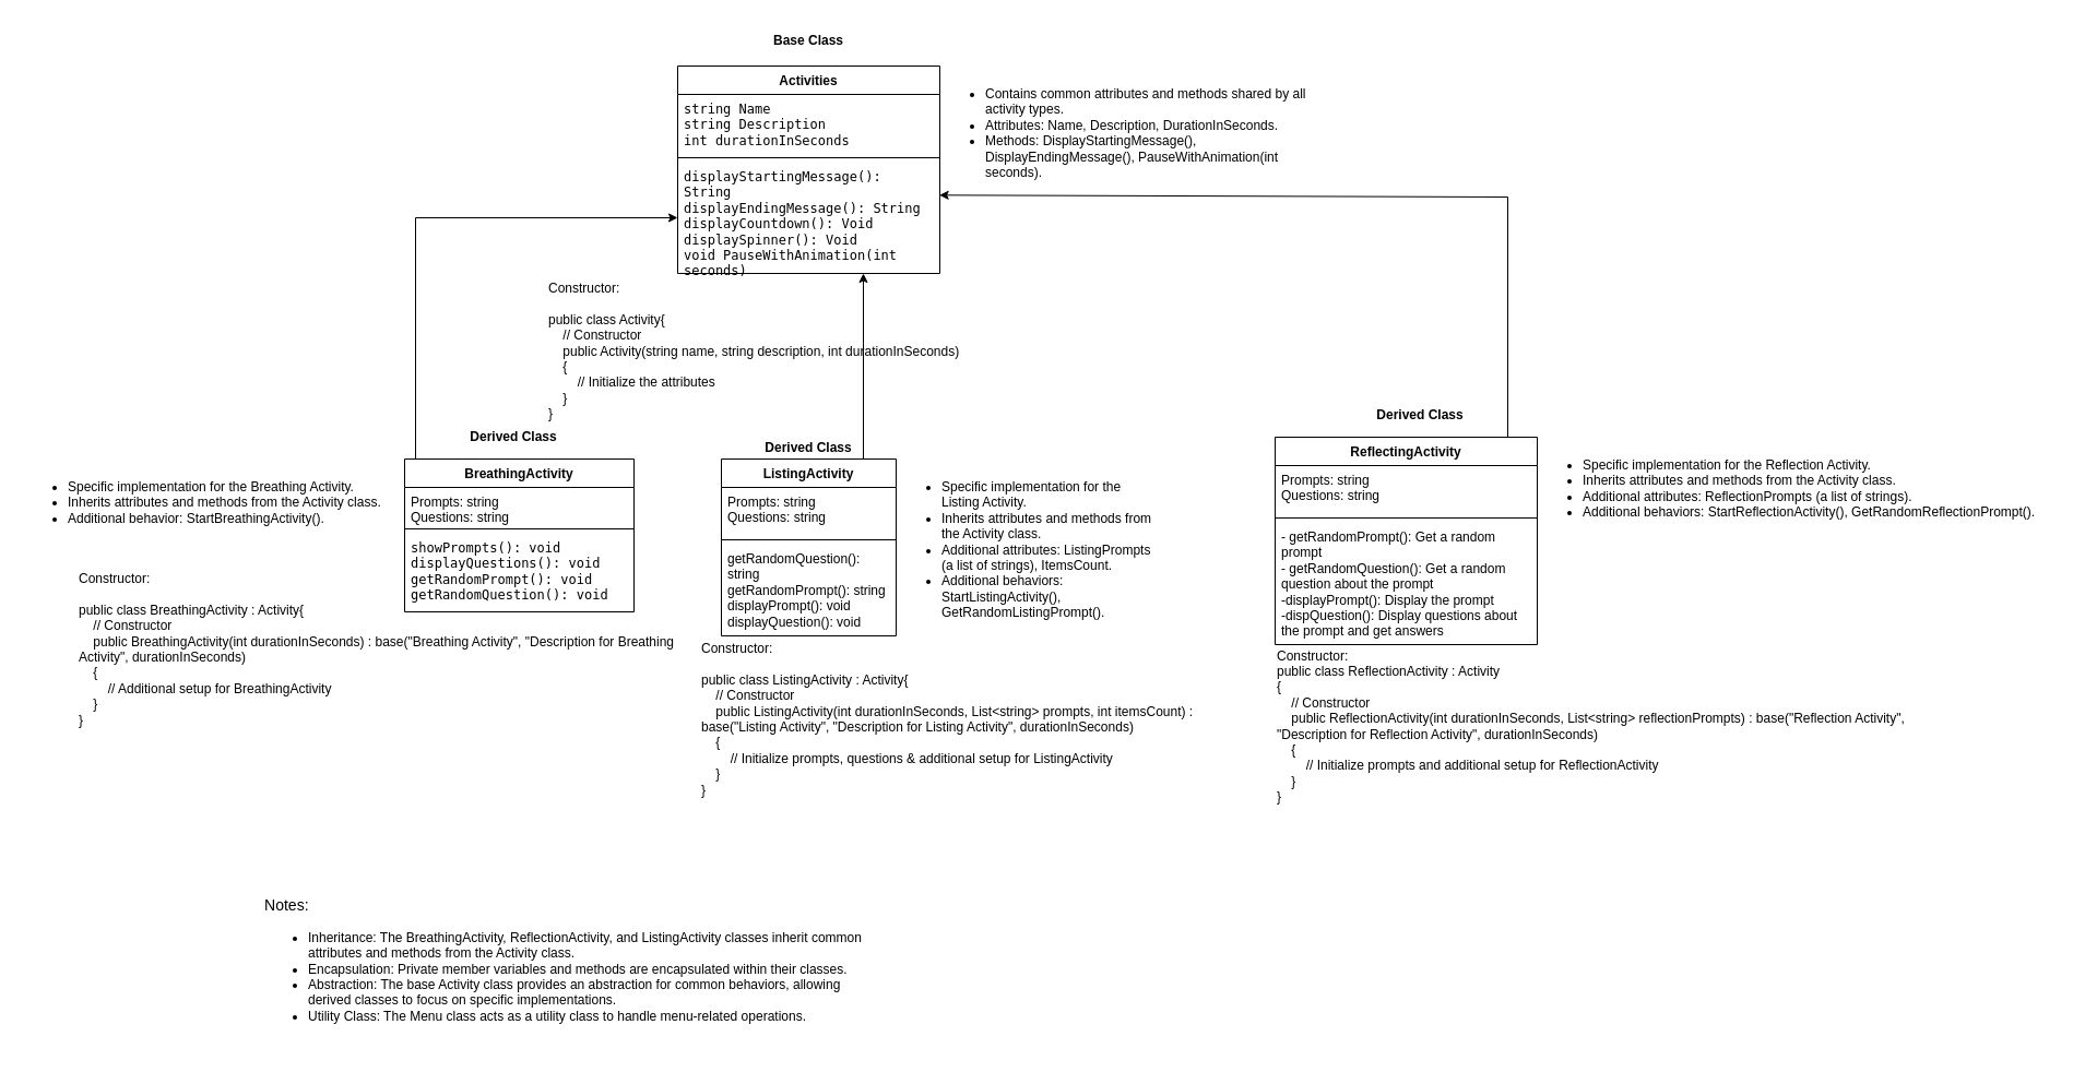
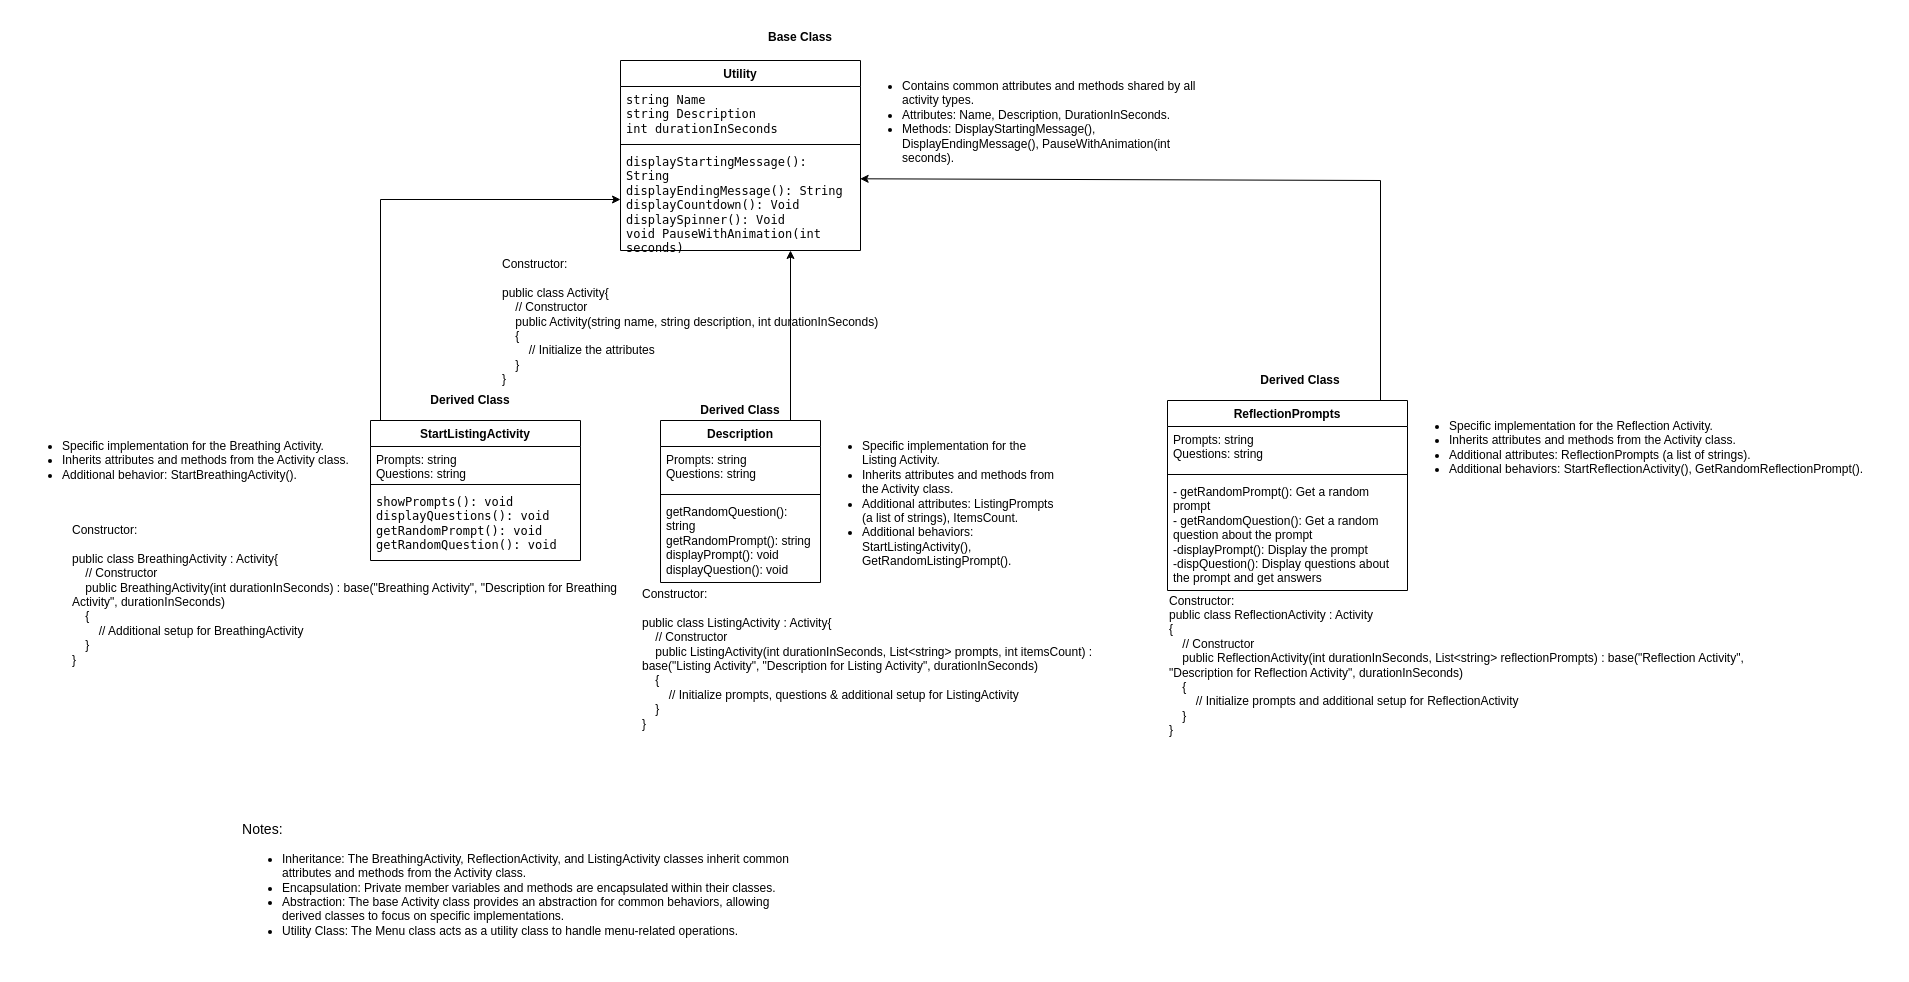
- <mxCell id="18" value="&lt;b&gt;Base Class&lt;/b&gt;" style="text;html=1;strokeColor=none;fillColor=none;align=center;verticalAlign=middle;whiteSpace=wrap;rounded=0;" parent="1" vertex="1"><mxGeometry x="700" y="20" width="80" height="34" as="geometry" /></mxCell>
+ <mxCell id="18" value="&lt;b&gt;Base Class&lt;/b&gt;" style="text;html=1;strokeColor=none;fillColor=none;align=center;verticalAlign=middle;whiteSpace=wrap;rounded=0;" parent="1" vertex="1"><mxGeometry x="760" y="20" width="80" height="34" as="geometry" /></mxCell>
- <mxCell id="2" value="Activities" style="swimlane;fontStyle=1;align=center;verticalAlign=top;childLayout=stackLayout;horizontal=1;startSize=26;horizontalStack=0;resizeParent=1;resizeParentMax=0;resizeLast=0;collapsible=1;marginBottom=0;whiteSpace=wrap;html=1;" parent="1" vertex="1"><mxGeometry x="620" y="60" width="240" height="190" as="geometry" /></mxCell>
+ <mxCell id="2" value="Utility" style="swimlane;fontStyle=1;align=center;verticalAlign=top;childLayout=stackLayout;horizontal=1;startSize=26;horizontalStack=0;resizeParent=1;resizeParentMax=0;resizeLast=0;collapsible=1;marginBottom=0;whiteSpace=wrap;html=1;" parent="1" vertex="1"><mxGeometry x="620" y="60" width="240" height="190" as="geometry" /></mxCell>
- <mxCell id="10" value="ReflectingActivity" style="swimlane;fontStyle=1;align=center;verticalAlign=top;childLayout=stackLayout;horizontal=1;startSize=26;horizontalStack=0;resizeParent=1;resizeParentMax=0;resizeLast=0;collapsible=1;marginBottom=0;whiteSpace=wrap;html=1;" parent="1" vertex="1"><mxGeometry x="1167" y="400" width="240" height="190" as="geometry" /></mxCell>
+ <mxCell id="10" value="ReflectionPrompts" style="swimlane;fontStyle=1;align=center;verticalAlign=top;childLayout=stackLayout;horizontal=1;startSize=26;horizontalStack=0;resizeParent=1;resizeParentMax=0;resizeLast=0;collapsible=1;marginBottom=0;whiteSpace=wrap;html=1;" parent="1" vertex="1"><mxGeometry x="1167" y="400" width="240" height="190" as="geometry" /></mxCell>
- <mxCell id="14" value="BreathingActivity" style="swimlane;fontStyle=1;align=center;verticalAlign=top;childLayout=stackLayout;horizontal=1;startSize=26;horizontalStack=0;resizeParent=1;resizeParentMax=0;resizeLast=0;collapsible=1;marginBottom=0;whiteSpace=wrap;html=1;" parent="1" vertex="1"><mxGeometry x="370" y="420" width="210" height="140" as="geometry" /></mxCell>
+ <mxCell id="14" value="StartListingActivity" style="swimlane;fontStyle=1;align=center;verticalAlign=top;childLayout=stackLayout;horizontal=1;startSize=26;horizontalStack=0;resizeParent=1;resizeParentMax=0;resizeLast=0;collapsible=1;marginBottom=0;whiteSpace=wrap;html=1;" parent="1" vertex="1"><mxGeometry x="370" y="420" width="210" height="140" as="geometry" /></mxCell>
- <mxCell id="6" value="ListingActivity" style="swimlane;fontStyle=1;align=center;verticalAlign=top;childLayout=stackLayout;horizontal=1;startSize=26;horizontalStack=0;resizeParent=1;resizeParentMax=0;resizeLast=0;collapsible=1;marginBottom=0;whiteSpace=wrap;html=1;" parent="1" vertex="1"><mxGeometry x="660" y="420" width="160" height="162" as="geometry" /></mxCell>
+ <mxCell id="6" value="Description" style="swimlane;fontStyle=1;align=center;verticalAlign=top;childLayout=stackLayout;horizontal=1;startSize=26;horizontalStack=0;resizeParent=1;resizeParentMax=0;resizeLast=0;collapsible=1;marginBottom=0;whiteSpace=wrap;html=1;" parent="1" vertex="1"><mxGeometry x="660" y="420" width="160" height="162" as="geometry" /></mxCell>
